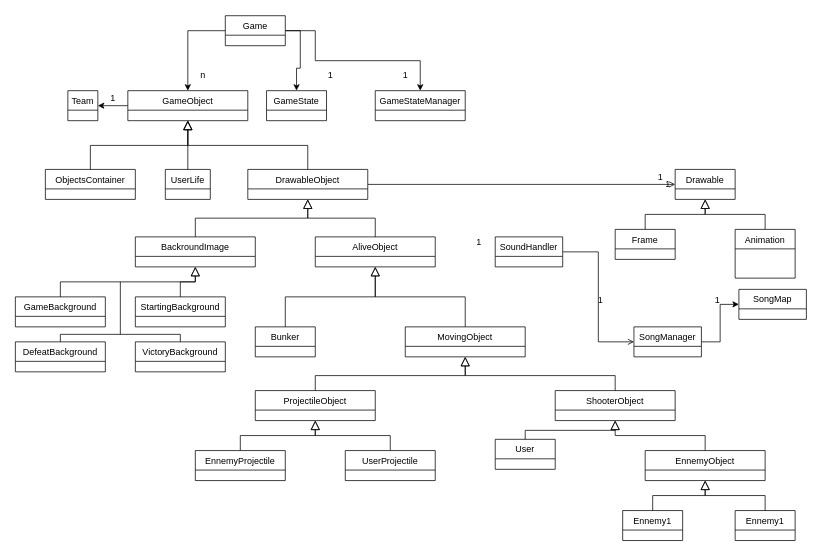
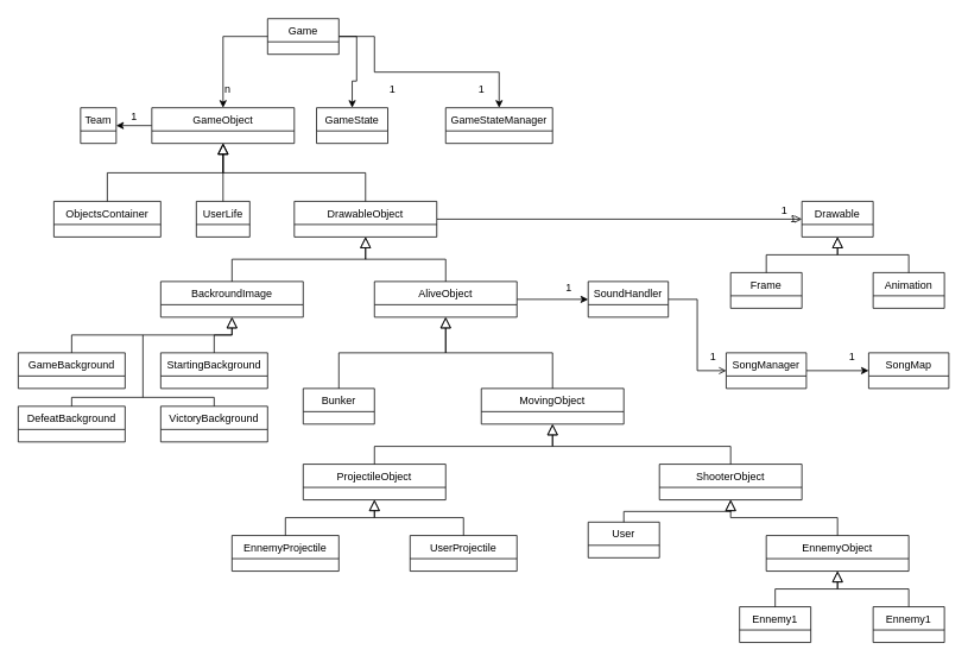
- <mxCell id="56" value="n" style="text;html=1;align=center;verticalAlign=middle;resizable=0;points=[];autosize=1;" vertex="1" parent="1"><mxGeometry x="260" y="90" width="20" height="20" as="geometry" /></mxCell>
+ <mxCell id="56" value="n" style="text;html=1;align=center;verticalAlign=middle;resizable=0;points=[];autosize=1;" vertex="1" parent="1"><mxGeometry x="245" y="90" width="20" height="20" as="geometry" /></mxCell>
+ <mxCell id="7" style="edgeStyle=orthogonalEdgeStyle;rounded=0;orthogonalLoop=1;jettySize=auto;html=1;exitX=1;exitY=0.5;exitDx=0;exitDy=0;entryX=0;entryY=0.5;entryDx=0;entryDy=0;" edge="1" parent="1" source="8" target="64"><mxGeometry relative="1" as="geometry"><mxPoint x="670" y="335" as="targetPoint" /></mxGeometry></mxCell>
- <mxCell id="60" value="Animation" style="swimlane;fontStyle=0;align=center;verticalAlign=top;childLayout=stackLayout;horizontal=1;startSize=26;horizontalStack=0;resizeParent=1;resizeLast=0;collapsible=1;marginBottom=0;rounded=0;shadow=0;strokeWidth=1;" vertex="1" parent="1"><mxGeometry x="980" y="305" width="80" height="65" as="geometry"><mxRectangle x="550" y="140" width="160" height="26" as="alternateBounds" /></mxGeometry></mxCell>
+ <mxCell id="60" value="Animation" style="swimlane;fontStyle=0;align=center;verticalAlign=top;childLayout=stackLayout;horizontal=1;startSize=26;horizontalStack=0;resizeParent=1;resizeLast=0;collapsible=1;marginBottom=0;rounded=0;shadow=0;strokeWidth=1;" vertex="1" parent="1"><mxGeometry x="980" y="305" width="80" height="40" as="geometry"><mxRectangle x="550" y="140" width="160" height="26" as="alternateBounds" /></mxGeometry></mxCell>
- <mxCell id="69" value="SongMap" style="swimlane;fontStyle=0;align=center;verticalAlign=top;childLayout=stackLayout;horizontal=1;startSize=26;horizontalStack=0;resizeParent=1;resizeLast=0;collapsible=1;marginBottom=0;rounded=0;shadow=0;strokeWidth=1;" vertex="1" parent="1"><mxGeometry x="985" y="385" width="90" height="40" as="geometry"><mxRectangle x="550" y="140" width="160" height="26" as="alternateBounds" /></mxGeometry></mxCell>
+ <mxCell id="69" value="SongMap" style="swimlane;fontStyle=0;align=center;verticalAlign=top;childLayout=stackLayout;horizontal=1;startSize=26;horizontalStack=0;resizeParent=1;resizeLast=0;collapsible=1;marginBottom=0;rounded=0;shadow=0;strokeWidth=1;" vertex="1" parent="1"><mxGeometry x="975" y="395" width="90" height="40" as="geometry"><mxRectangle x="550" y="140" width="160" height="26" as="alternateBounds" /></mxGeometry></mxCell>
- <mxCell id="68" value="SongManager" style="swimlane;fontStyle=0;align=center;verticalAlign=top;childLayout=stackLayout;horizontal=1;startSize=26;horizontalStack=0;resizeParent=1;resizeLast=0;collapsible=1;marginBottom=0;rounded=0;shadow=0;strokeWidth=1;" vertex="1" parent="1"><mxGeometry x="845" y="435" width="90" height="40" as="geometry"><mxRectangle x="550" y="140" width="160" height="26" as="alternateBounds" /></mxGeometry></mxCell>
+ <mxCell id="68" value="SongManager" style="swimlane;fontStyle=0;align=center;verticalAlign=top;childLayout=stackLayout;horizontal=1;startSize=26;horizontalStack=0;resizeParent=1;resizeLast=0;collapsible=1;marginBottom=0;rounded=0;shadow=0;strokeWidth=1;" vertex="1" parent="1"><mxGeometry x="815" y="395" width="90" height="40" as="geometry"><mxRectangle x="550" y="140" width="160" height="26" as="alternateBounds" /></mxGeometry></mxCell>
